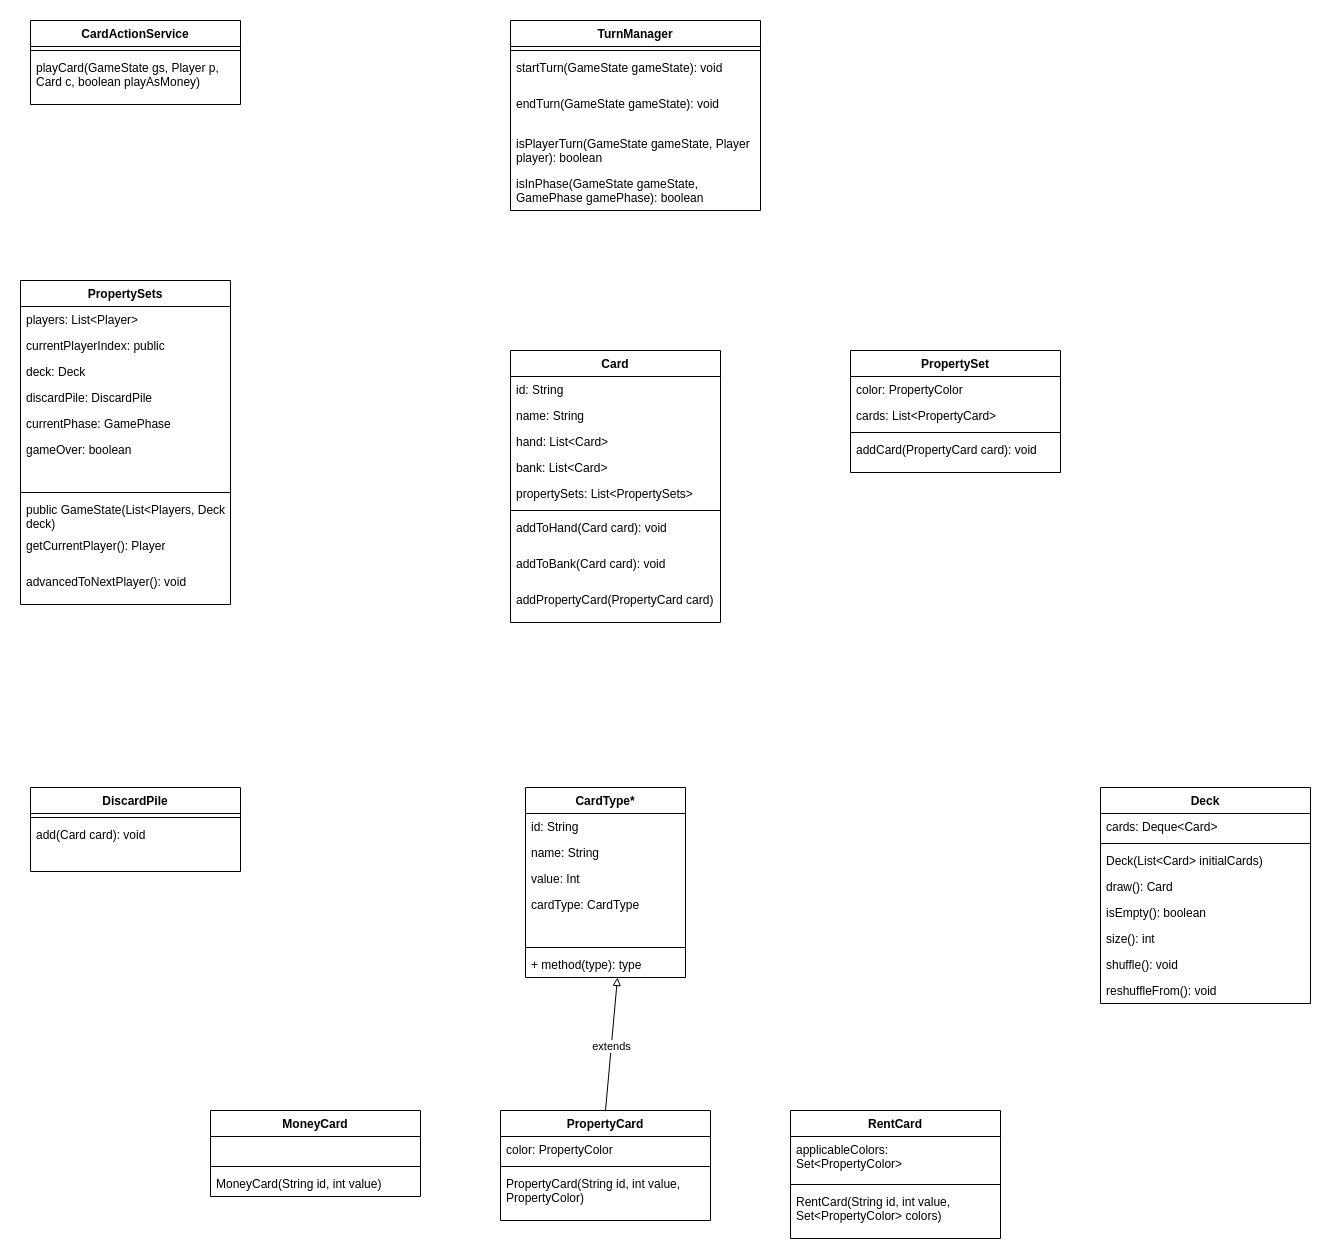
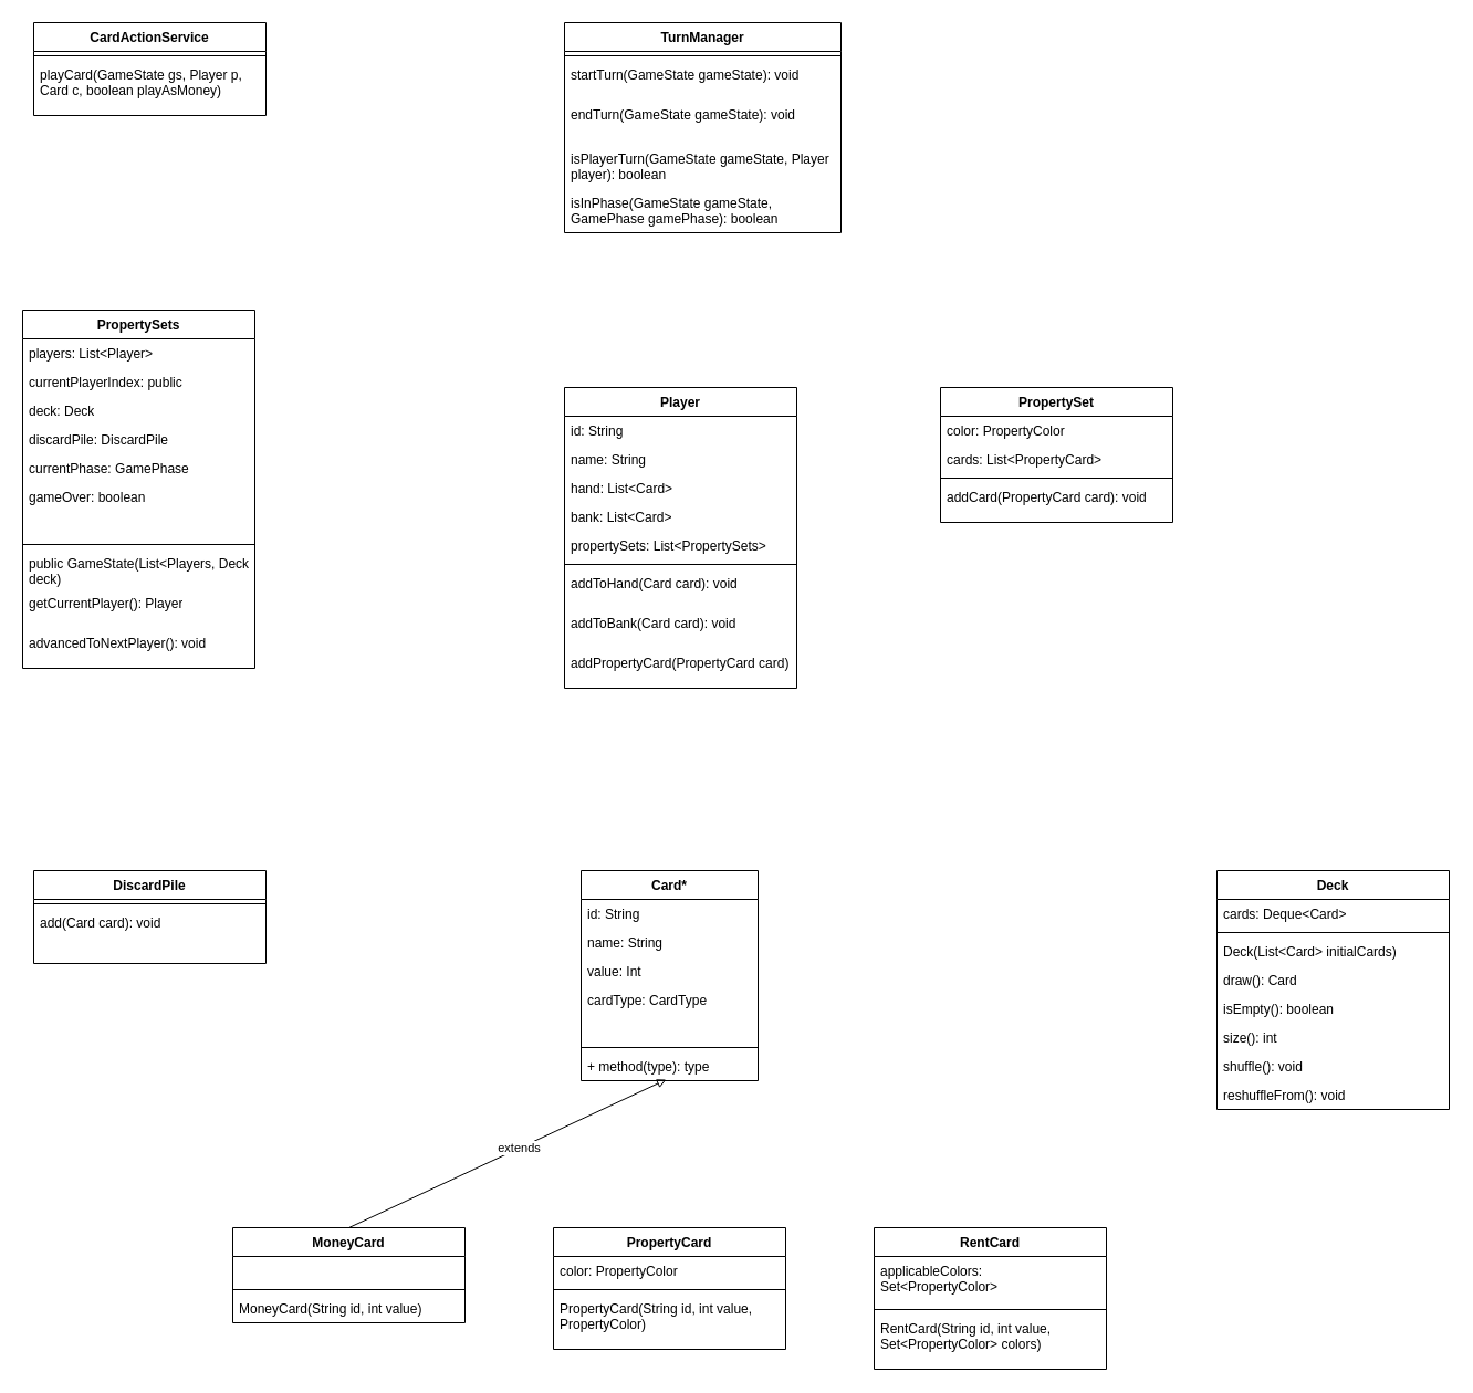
- <mxCell id="38" value="Card" style="swimlane;fontStyle=1;align=center;verticalAlign=top;childLayout=stackLayout;horizontal=1;startSize=26;horizontalStack=0;resizeParent=1;resizeParentMax=0;resizeLast=0;collapsible=1;marginBottom=0;whiteSpace=wrap;html=1;" vertex="1" parent="1"><mxGeometry x="510" y="350" width="210" height="272" as="geometry" /></mxCell>
+ <mxCell id="38" value="Player" style="swimlane;fontStyle=1;align=center;verticalAlign=top;childLayout=stackLayout;horizontal=1;startSize=26;horizontalStack=0;resizeParent=1;resizeParentMax=0;resizeLast=0;collapsible=1;marginBottom=0;whiteSpace=wrap;html=1;" vertex="1" parent="1"><mxGeometry x="510" y="350" width="210" height="272" as="geometry" /></mxCell>
- <mxCell id="2" value="CardType*" style="swimlane;fontStyle=1;align=center;verticalAlign=top;childLayout=stackLayout;horizontal=1;startSize=26;horizontalStack=0;resizeParent=1;resizeParentMax=0;resizeLast=0;collapsible=1;marginBottom=0;whiteSpace=wrap;html=1;" vertex="1" parent="1"><mxGeometry x="525" y="787" width="160" height="190" as="geometry" /></mxCell>
+ <mxCell id="2" value="Card*" style="swimlane;fontStyle=1;align=center;verticalAlign=top;childLayout=stackLayout;horizontal=1;startSize=26;horizontalStack=0;resizeParent=1;resizeParentMax=0;resizeLast=0;collapsible=1;marginBottom=0;whiteSpace=wrap;html=1;" vertex="1" parent="1"><mxGeometry x="525" y="787" width="160" height="190" as="geometry" /></mxCell>
+ <mxCell id="31" style="rounded=0;orthogonalLoop=1;jettySize=auto;html=1;exitX=0.5;exitY=0;exitDx=0;exitDy=0;entryX=0.481;entryY=0.962;entryDx=0;entryDy=0;entryPerimeter=0;endArrow=block;endFill=0;" edge="1" parent="1" source="19" target="9"><mxGeometry relative="1" as="geometry" /></mxCell>
+ <mxCell id="32" value="extends" style="edgeLabel;html=1;align=center;verticalAlign=middle;resizable=0;points=[];" vertex="1" connectable="0" parent="31"><mxGeometry x="0.076" y="1" relative="1" as="geometry"><mxPoint as="offset" /></mxGeometry></mxCell>
- <mxCell id="33" style="rounded=0;orthogonalLoop=1;jettySize=auto;html=1;exitX=0.5;exitY=0;exitDx=0;exitDy=0;entryX=0.575;entryY=1;entryDx=0;entryDy=0;entryPerimeter=0;endArrow=block;endFill=0;" edge="1" parent="1" source="23" target="9"><mxGeometry relative="1" as="geometry" /></mxCell>
- <mxCell id="34" value="extends" style="edgeLabel;html=1;align=center;verticalAlign=middle;resizable=0;points=[];" vertex="1" connectable="0" parent="33"><mxGeometry x="-0.022" relative="1" as="geometry"><mxPoint as="offset" /></mxGeometry></mxCell>
